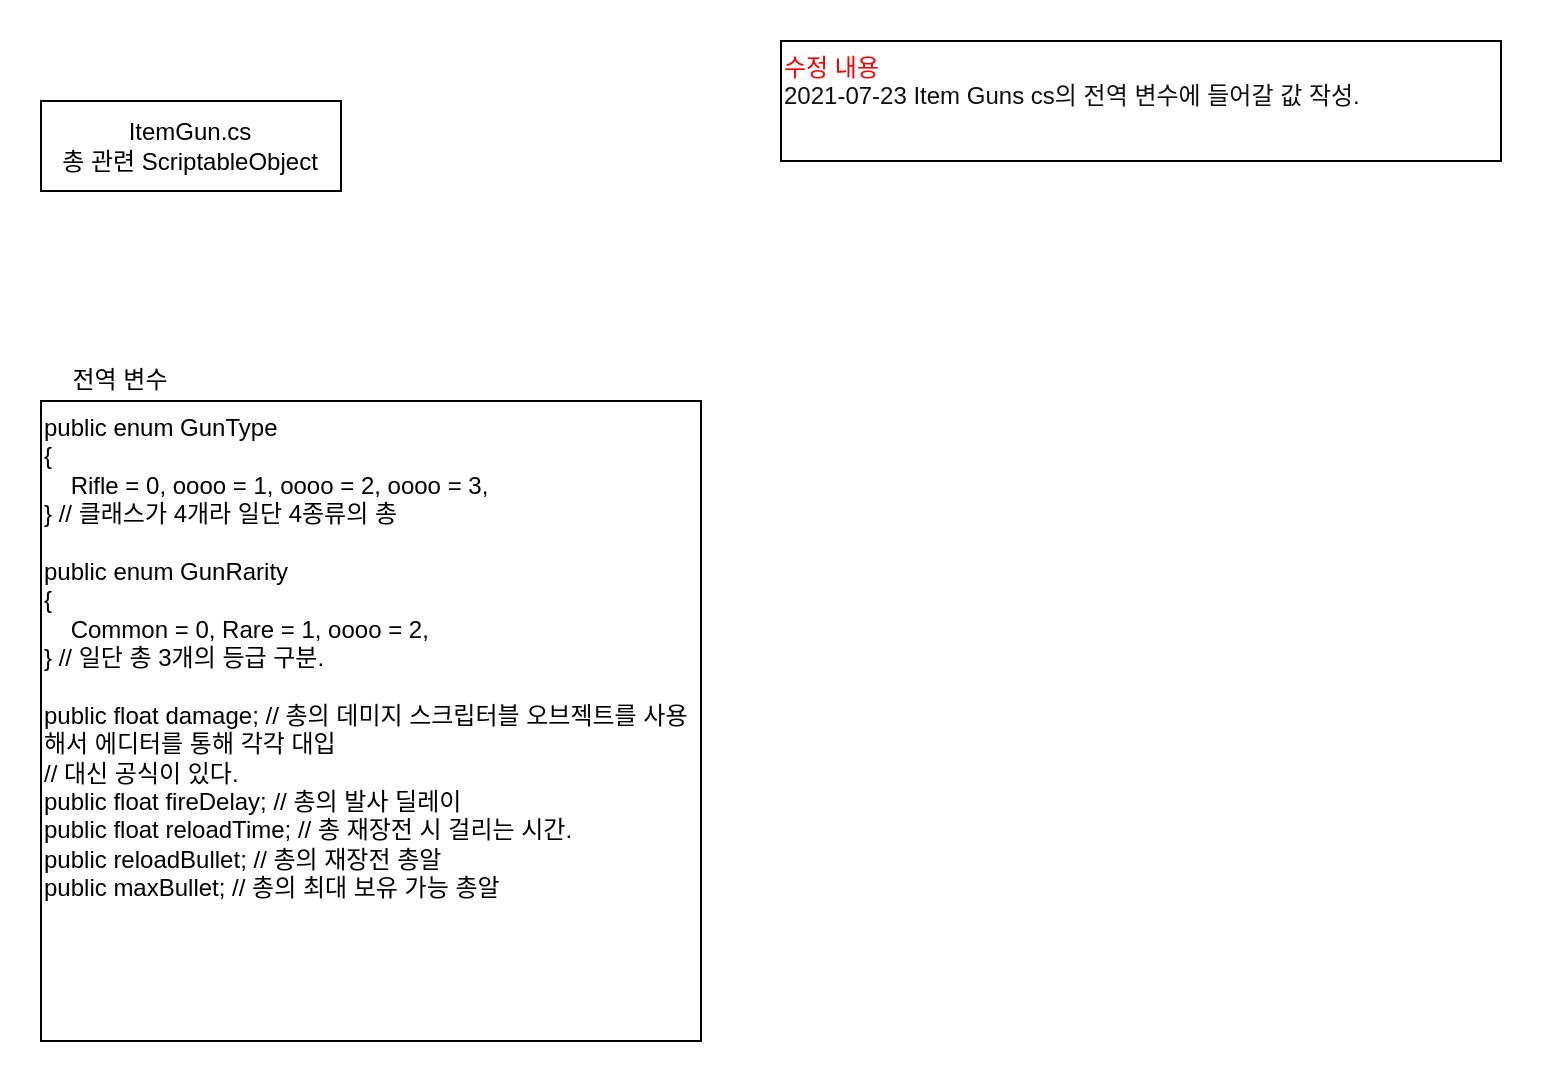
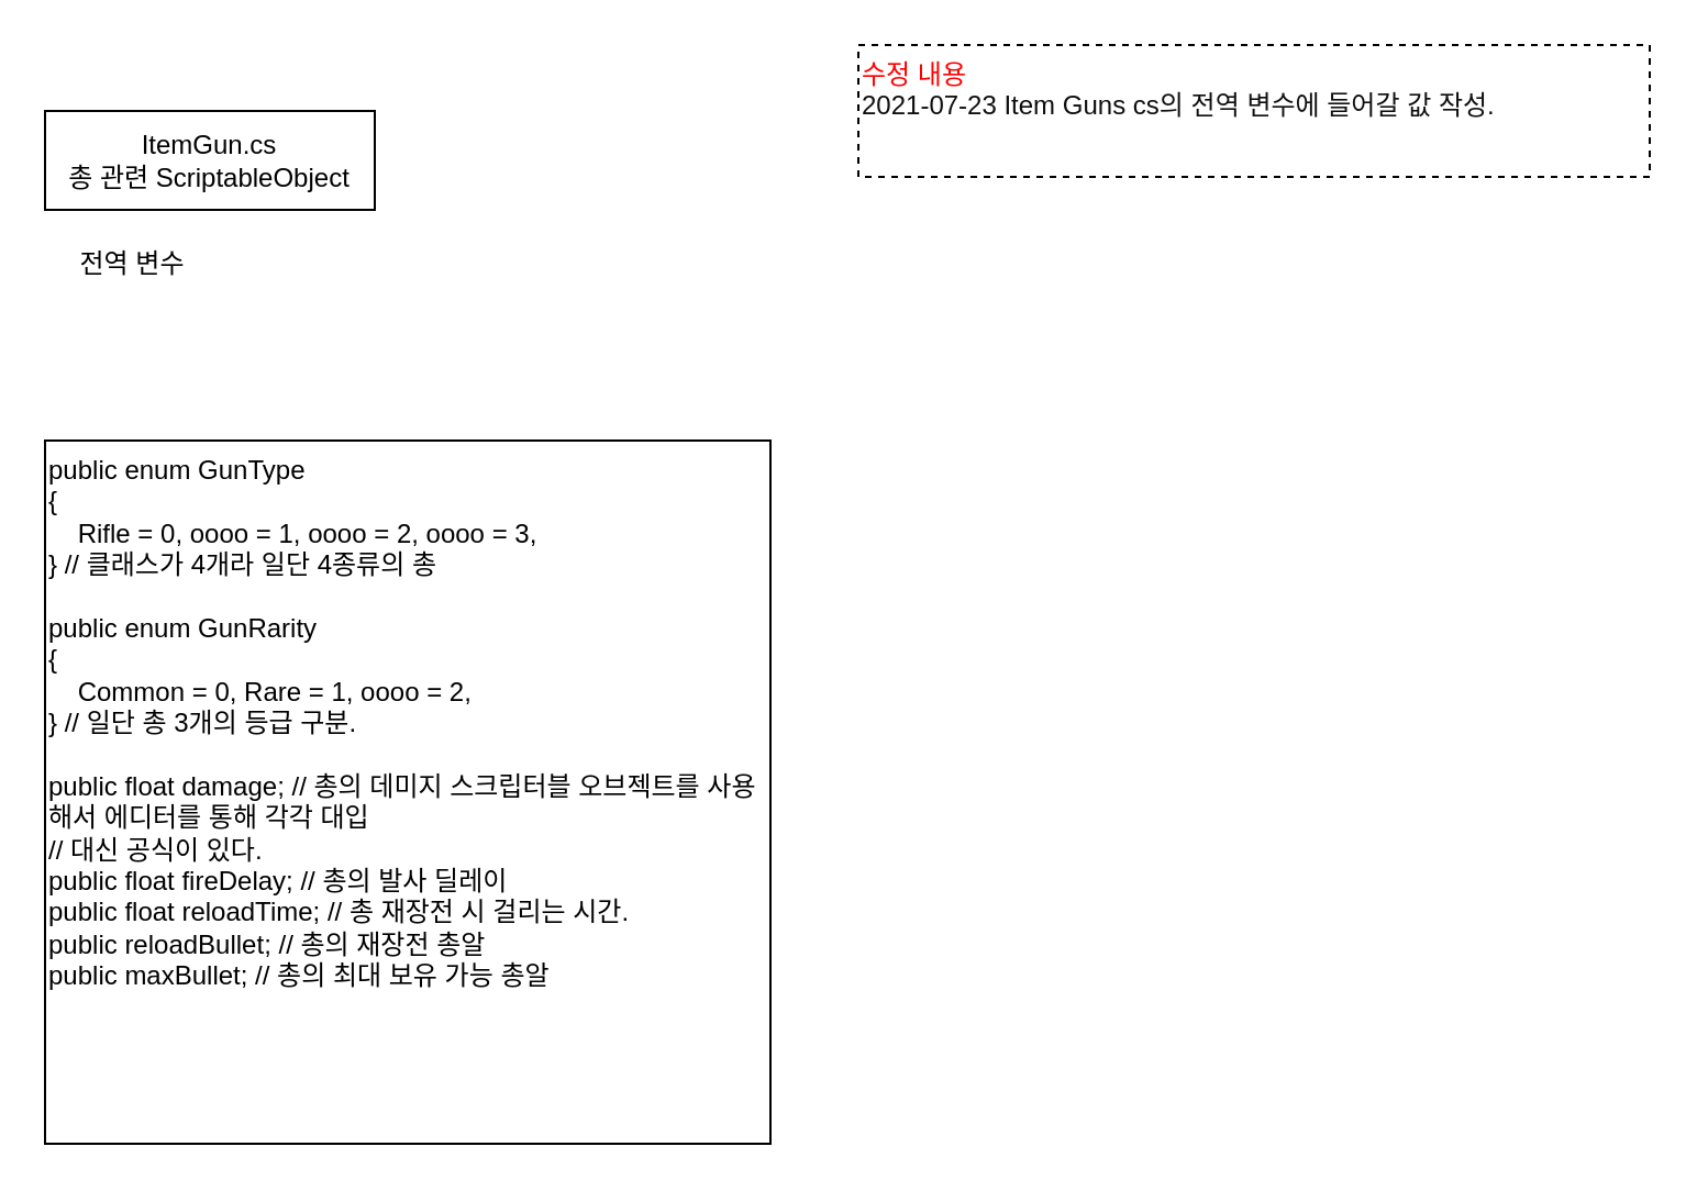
- <mxCell id="5" value="&lt;font color=&quot;#ff0000&quot;&gt;수정 내용&lt;/font&gt;&lt;br&gt;&lt;font color=&quot;#0f0f0f&quot;&gt;2021-07-23 Item Guns cs의 전역 변수에 들어갈 값 작성.&lt;/font&gt;" style="rounded=0;whiteSpace=wrap;html=1;align=left;verticalAlign=top;" vertex="1" parent="1"><mxGeometry x="390" y="20" width="360" height="60" as="geometry" /></mxCell>
+ <mxCell id="5" value="&lt;font color=&quot;#ff0000&quot;&gt;수정 내용&lt;/font&gt;&lt;br&gt;&lt;font color=&quot;#0f0f0f&quot;&gt;2021-07-23 Item Guns cs의 전역 변수에 들어갈 값 작성.&lt;/font&gt;" style="rounded=0;whiteSpace=wrap;html=1;align=left;verticalAlign=top;dashed=1;" vertex="1" parent="1"><mxGeometry x="390" y="20" width="360" height="60" as="geometry" /></mxCell>
- <mxCell id="4" value="전역 변수" style="text;html=1;strokeColor=none;fillColor=none;align=center;verticalAlign=middle;whiteSpace=wrap;rounded=0;" vertex="1" parent="1"><mxGeometry x="20" y="180" width="80" height="20" as="geometry" /></mxCell>
+ <mxCell id="4" value="전역 변수" style="text;html=1;strokeColor=none;fillColor=none;align=center;verticalAlign=middle;whiteSpace=wrap;rounded=0;" vertex="1" parent="1"><mxGeometry x="20" y="110" width="80" height="20" as="geometry" /></mxCell>
